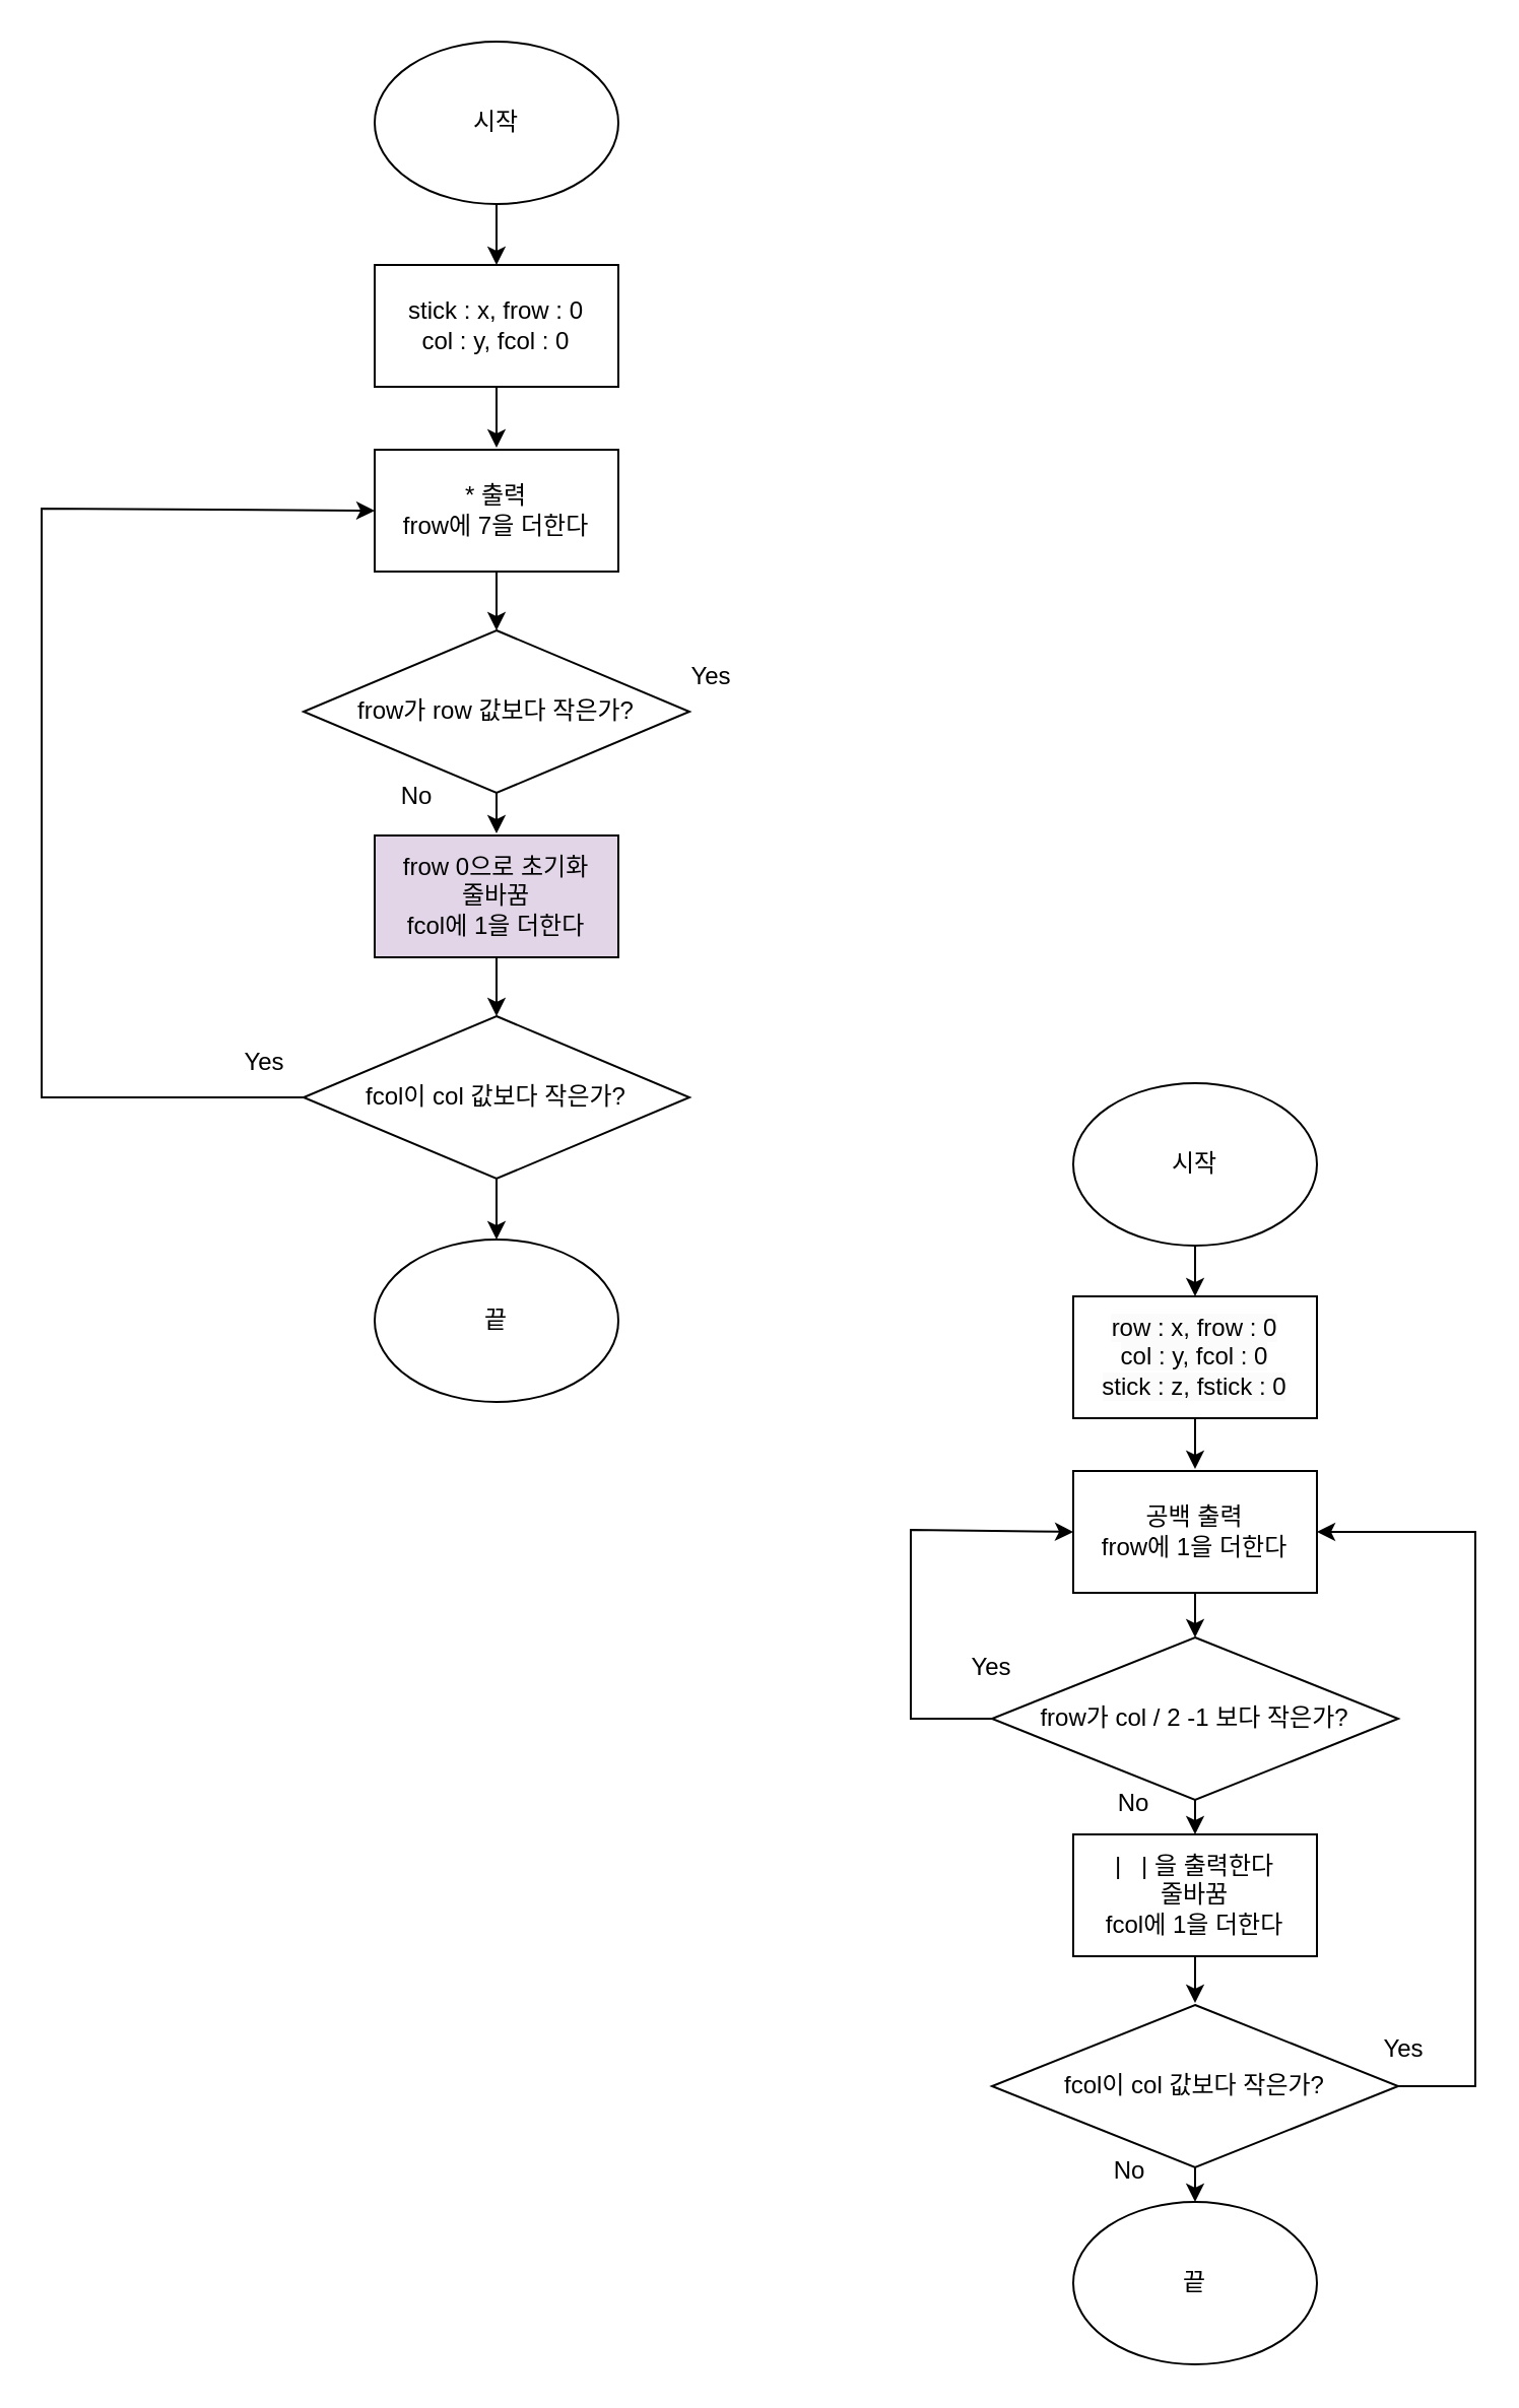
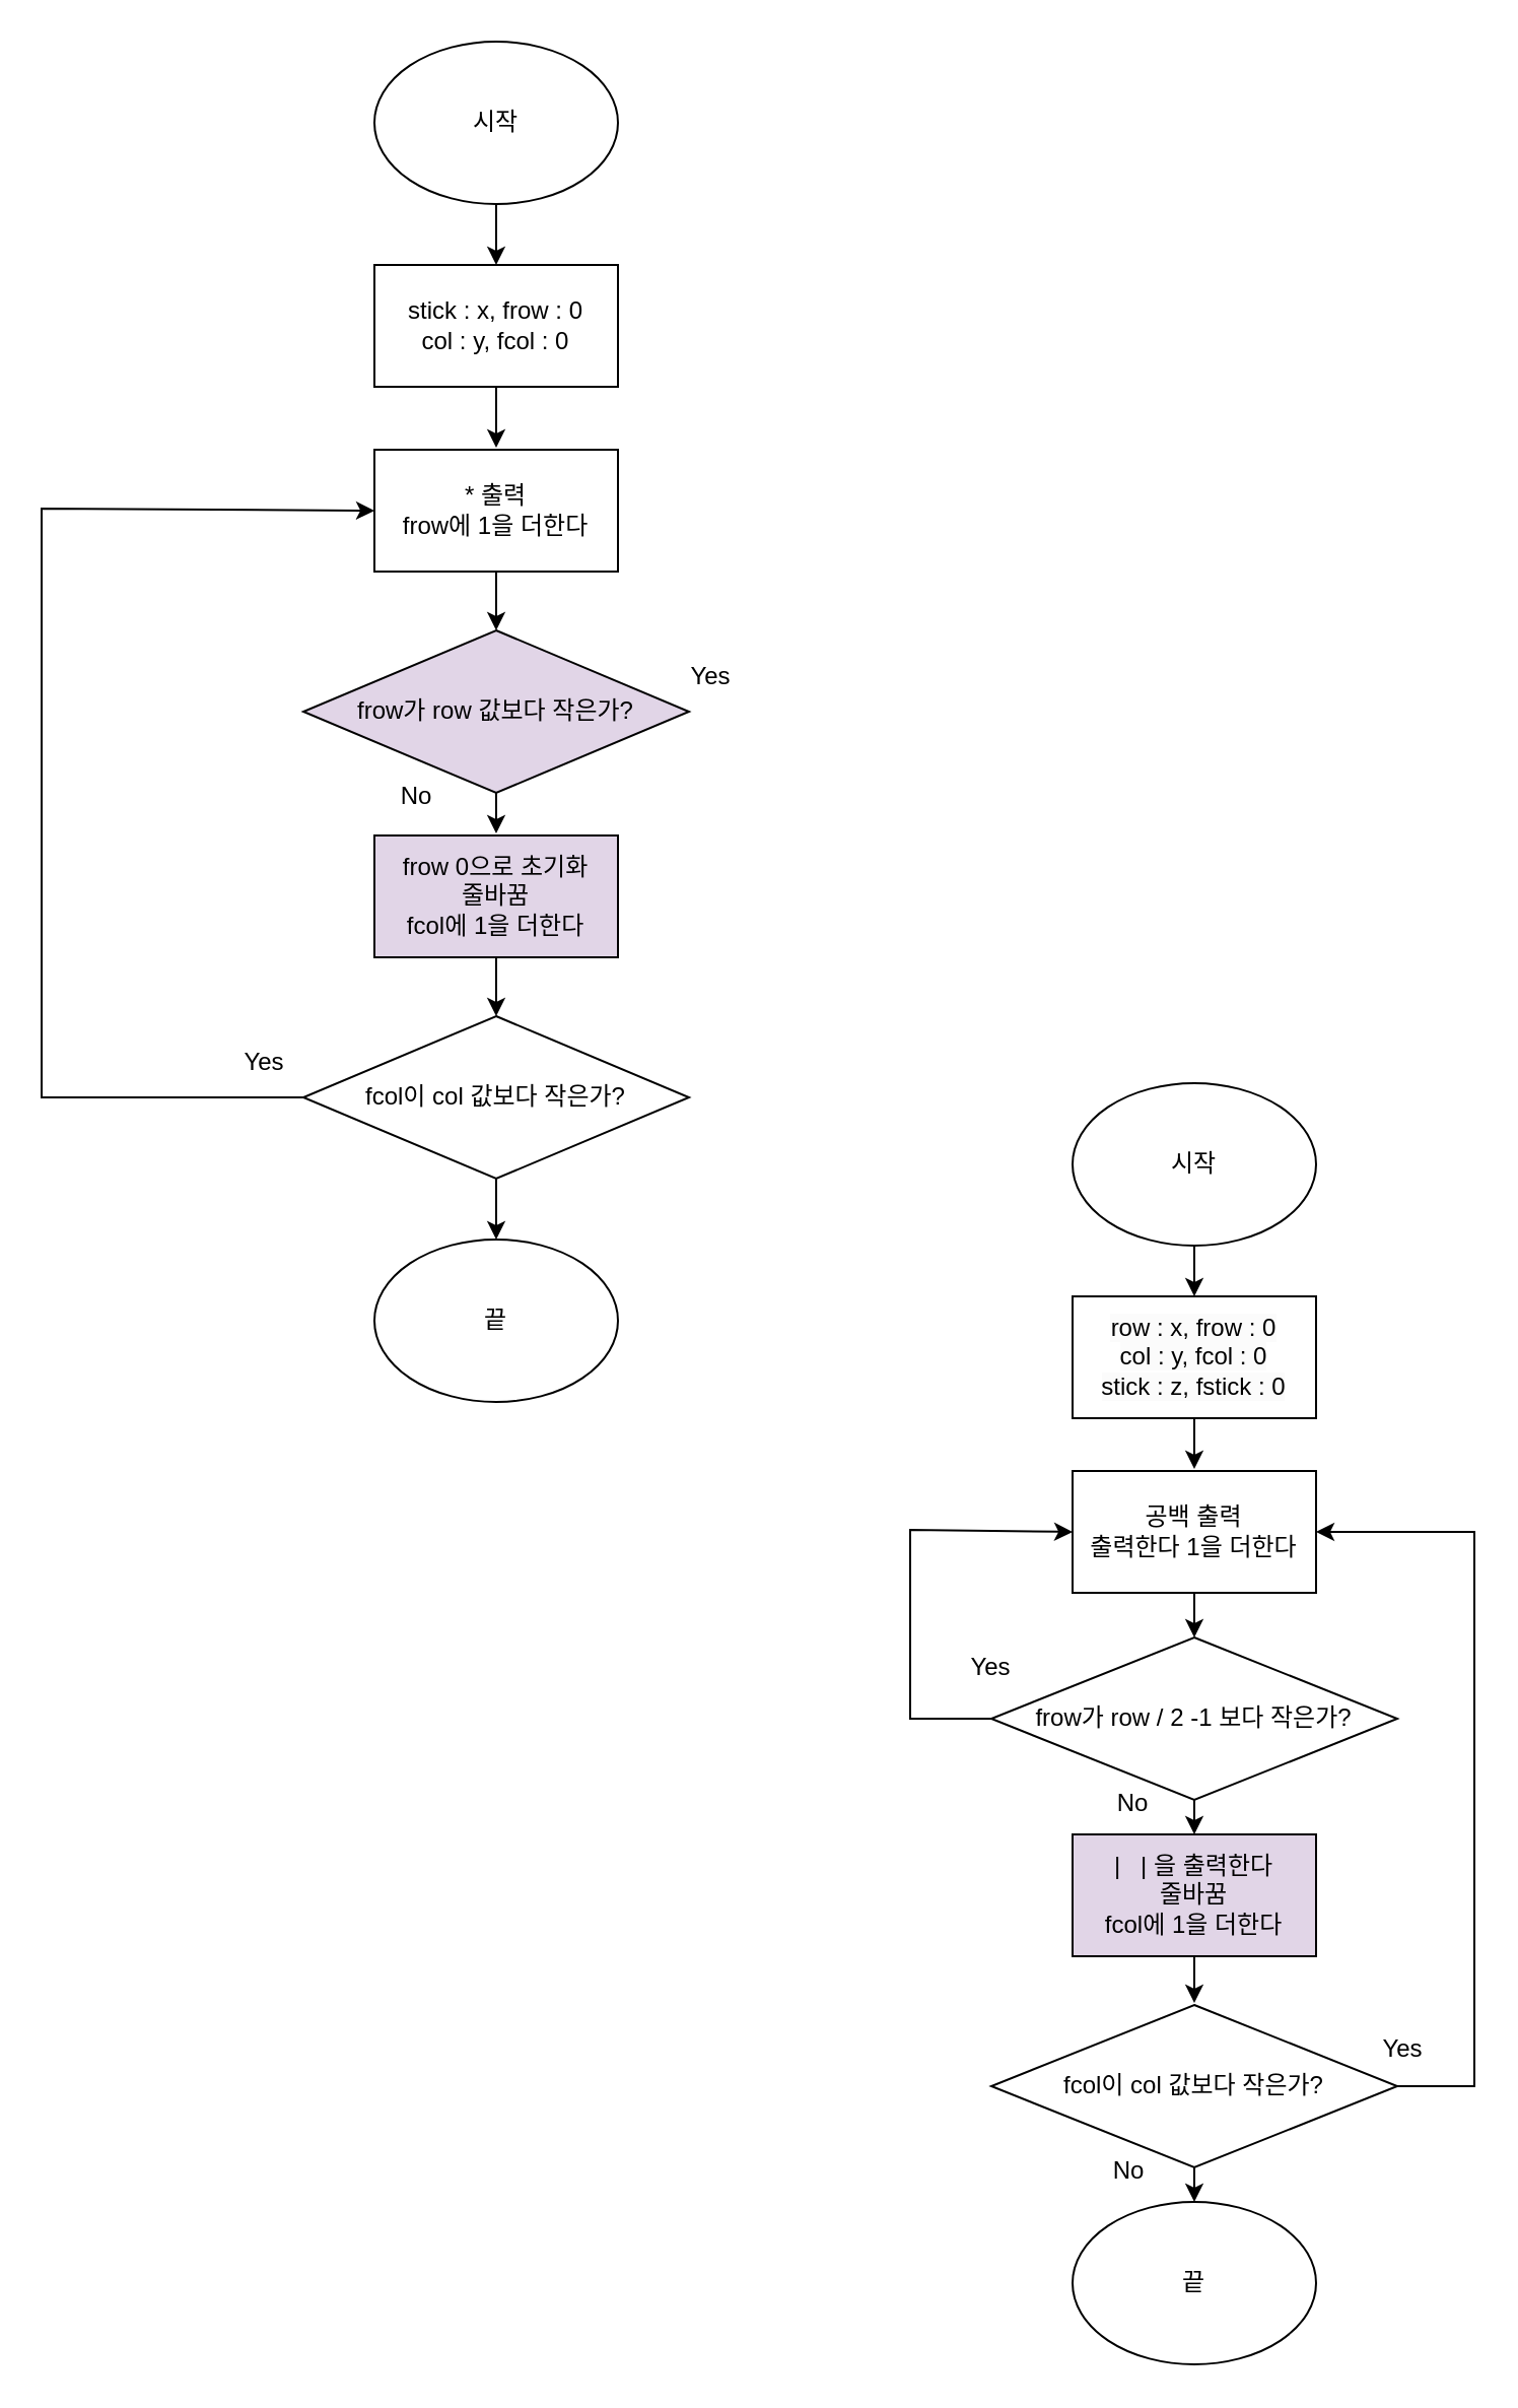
- <mxCell id="7" value="* 출력&lt;br&gt;frow에 7을 더한다" style="rounded=0;whiteSpace=wrap;html=1;" vertex="1" parent="1"><mxGeometry x="184" y="221" width="120" height="60" as="geometry" /></mxCell>
+ <mxCell id="7" value="* 출력&lt;br&gt;frow에 1을 더한다" style="rounded=0;whiteSpace=wrap;html=1;" vertex="1" parent="1"><mxGeometry x="184" y="221" width="120" height="60" as="geometry" /></mxCell>
- <mxCell id="8" value="frow가 row 값보다 작은가?" style="rhombus;whiteSpace=wrap;html=1;rounded=0;" vertex="1" parent="1"><mxGeometry x="149" y="310" width="190" height="80" as="geometry" /></mxCell>
+ <mxCell id="8" value="frow가 row 값보다 작은가?" style="rhombus;whiteSpace=wrap;html=1;rounded=0;fillColor=#e1d5e7;" vertex="1" parent="1"><mxGeometry x="149" y="310" width="190" height="80" as="geometry" /></mxCell>
- <mxCell id="25" value="공백 출력&lt;br&gt;frow에 1을 더한다" style="rounded=0;whiteSpace=wrap;html=1;" vertex="1" parent="1"><mxGeometry x="528" y="724" width="120" height="60" as="geometry" /></mxCell>
+ <mxCell id="25" value="공백 출력&lt;br&gt;출력한다 1을 더한다" style="rounded=0;whiteSpace=wrap;html=1;" vertex="1" parent="1"><mxGeometry x="528" y="724" width="120" height="60" as="geometry" /></mxCell>
- <mxCell id="23" value="frow가 col / 2 -1 보다 작은가?" style="rhombus;whiteSpace=wrap;html=1;" vertex="1" parent="1"><mxGeometry x="488" y="806" width="200" height="80" as="geometry" /></mxCell>
+ <mxCell id="23" value="frow가 row / 2 -1 보다 작은가?" style="rhombus;whiteSpace=wrap;html=1;" vertex="1" parent="1"><mxGeometry x="488" y="806" width="200" height="80" as="geometry" /></mxCell>
- <mxCell id="31" value="|&amp;nbsp; &amp;nbsp;| 을 출력한다&lt;br&gt;줄바꿈&lt;br&gt;fcol에 1을 더한다" style="rounded=0;whiteSpace=wrap;html=1;" vertex="1" parent="1"><mxGeometry x="528" y="903" width="120" height="60" as="geometry" /></mxCell>
+ <mxCell id="31" value="|&amp;nbsp; &amp;nbsp;| 을 출력한다&lt;br&gt;줄바꿈&lt;br&gt;fcol에 1을 더한다" style="rounded=0;whiteSpace=wrap;html=1;fillColor=#e1d5e7;" vertex="1" parent="1"><mxGeometry x="528" y="903" width="120" height="60" as="geometry" /></mxCell>
